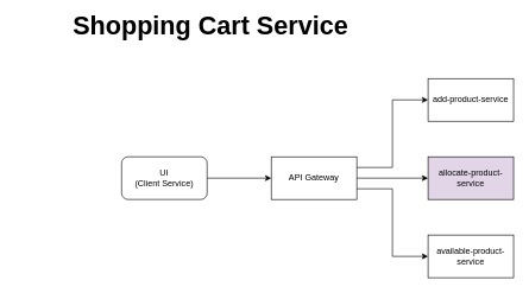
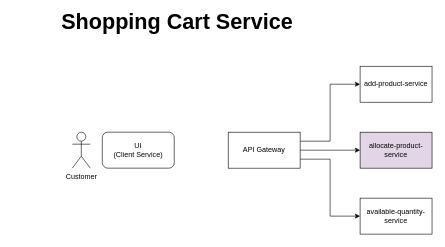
+ <mxCell id="11" value="Customer" style="shape=umlActor;verticalLabelPosition=bottom;labelBackgroundColor=#ffffff;verticalAlign=top;html=1;outlineConnect=0;" parent="1" vertex="1"><mxGeometry x="120" y="220" width="30" height="60" as="geometry" /></mxCell>
- <mxCell id="9" style="edgeStyle=orthogonalEdgeStyle;rounded=0;orthogonalLoop=1;jettySize=auto;html=1;exitX=1;exitY=0.5;exitDx=0;exitDy=0;entryX=0;entryY=0.5;entryDx=0;entryDy=0;" parent="1" source="10" target="8" edge="1"><mxGeometry relative="1" as="geometry" /></mxCell>
- <mxCell id="4" value="available-product-service" style="rounded=0;whiteSpace=wrap;html=1;" parent="1" vertex="1"><mxGeometry x="600" y="330" width="120" height="60" as="geometry" /></mxCell>
+ <mxCell id="4" value="available-quantity-service" style="rounded=0;whiteSpace=wrap;html=1;" parent="1" vertex="1"><mxGeometry x="600" y="330" width="120" height="60" as="geometry" /></mxCell>
